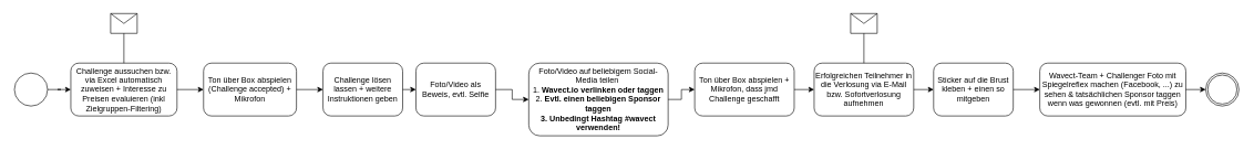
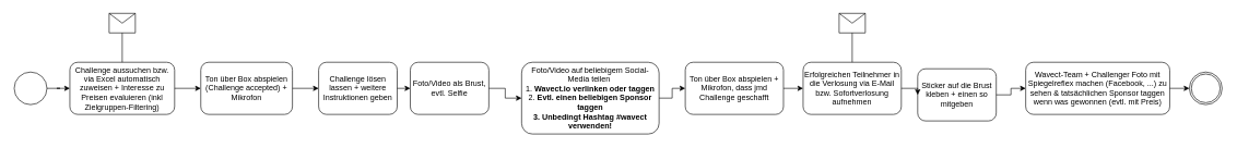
- <mxCell id="11" value="Foto/Video als Beweis, evtl. Selfie" style="shape=ext;rounded=1;html=1;whiteSpace=wrap;" parent="1" vertex="1"><mxGeometry x="625" y="95" width="120" height="80" as="geometry" /></mxCell>
+ <mxCell id="11" value="Foto/Video als Brust, evtl. Selfie" style="shape=ext;rounded=1;html=1;whiteSpace=wrap;" parent="1" vertex="1"><mxGeometry x="625" y="95" width="120" height="80" as="geometry" /></mxCell>
- <mxCell id="15" value="Sticker auf die Brust kleben + einen so mitgeben" style="shape=ext;rounded=1;html=1;whiteSpace=wrap;" parent="1" vertex="1"><mxGeometry x="1405" y="95" width="120" height="80" as="geometry" /></mxCell>
+ <mxCell id="15" value="Sticker auf die Brust kleben + einen so mitgeben" style="shape=ext;rounded=1;html=1;whiteSpace=wrap;" parent="1" vertex="1"><mxGeometry x="1400" y="105" width="120" height="80" as="geometry" /></mxCell>
